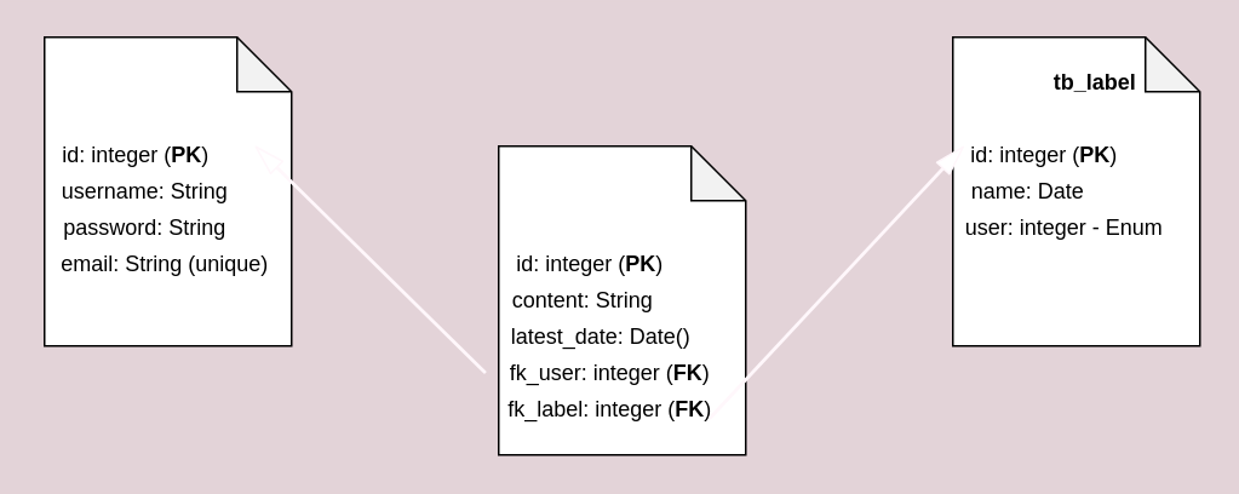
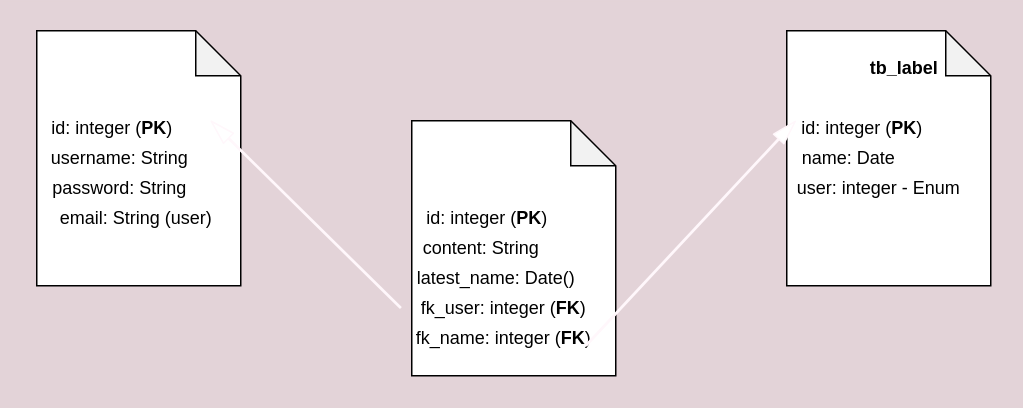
- <mxCell id="6" value="email: String (unique)" style="text;html=1;align=center;verticalAlign=middle;resizable=0;points=[];autosize=1;strokeColor=none;fillColor=none;" parent="1" vertex="1"><mxGeometry x="20" y="130" width="140" height="30" as="geometry" /></mxCell>
+ <mxCell id="6" value="email: String (user)" style="text;html=1;align=center;verticalAlign=middle;resizable=0;points=[];autosize=1;strokeColor=none;fillColor=none;" parent="1" vertex="1"><mxGeometry x="20" y="130" width="140" height="30" as="geometry" /></mxCell>
- <mxCell id="19" value="latest_date: Date()" style="text;html=1;align=center;verticalAlign=middle;resizable=0;points=[];autosize=1;strokeColor=none;fillColor=none;" parent="1" vertex="1"><mxGeometry x="270" y="170" width="120" height="30" as="geometry" /></mxCell>
+ <mxCell id="19" value="latest_name: Date()" style="text;html=1;align=center;verticalAlign=middle;resizable=0;points=[];autosize=1;strokeColor=none;fillColor=none;" parent="1" vertex="1"><mxGeometry x="270" y="170" width="120" height="30" as="geometry" /></mxCell>
- <mxCell id="11" value="fk_label: integer (&lt;b&gt;FK&lt;/b&gt;)" style="text;html=1;align=center;verticalAlign=middle;resizable=0;points=[];autosize=1;strokeColor=none;fillColor=none;" parent="1" vertex="1"><mxGeometry x="265" y="210" width="140" height="30" as="geometry" /></mxCell>
+ <mxCell id="11" value="fk_name: integer (&lt;b&gt;FK&lt;/b&gt;)" style="text;html=1;align=center;verticalAlign=middle;resizable=0;points=[];autosize=1;strokeColor=none;fillColor=none;" parent="1" vertex="1"><mxGeometry x="265" y="210" width="140" height="30" as="geometry" /></mxCell>
